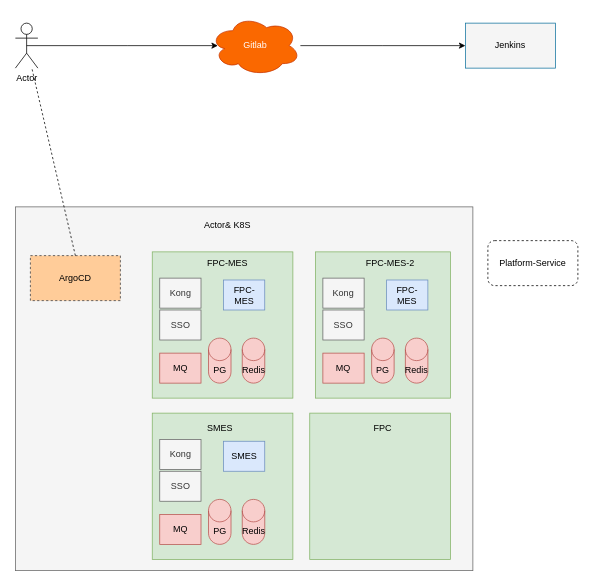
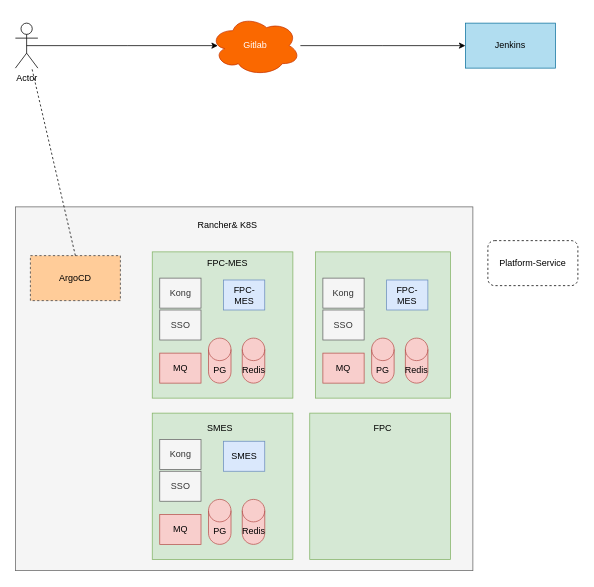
- <mxCell id="9" value="Jenkins" style="rounded=0;whiteSpace=wrap;html=1;fillColor=#f5f5f5;strokeColor=#10739e;" vertex="1" parent="1"><mxGeometry x="620" y="30" width="120" height="60" as="geometry" /></mxCell>
+ <mxCell id="9" value="Jenkins" style="rounded=0;whiteSpace=wrap;html=1;fillColor=#b1ddf0;strokeColor=#10739e;" vertex="1" parent="1"><mxGeometry x="620" y="30" width="120" height="60" as="geometry" /></mxCell>
- <mxCell id="7" value="Actor&amp;amp; K8S" style="text;html=1;strokeColor=none;fillColor=none;align=center;verticalAlign=middle;whiteSpace=wrap;rounded=0;" vertex="1" parent="1"><mxGeometry x="252.5" y="290" width="100" height="20" as="geometry" /></mxCell>
+ <mxCell id="7" value="Rancher&amp;amp; K8S" style="text;html=1;strokeColor=none;fillColor=none;align=center;verticalAlign=middle;whiteSpace=wrap;rounded=0;" vertex="1" parent="1"><mxGeometry x="252.5" y="290" width="100" height="20" as="geometry" /></mxCell>
- <mxCell id="26" value="FPC-MES-2" style="text;html=1;strokeColor=none;fillColor=none;align=center;verticalAlign=middle;whiteSpace=wrap;rounded=0;" vertex="1" parent="1"><mxGeometry x="485" y="340" width="70" height="20" as="geometry" /></mxCell>
